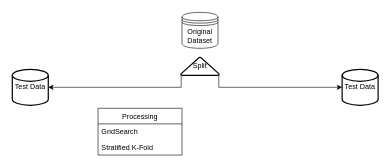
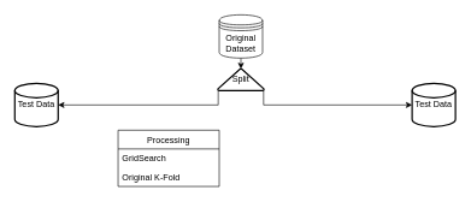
+ <mxCell id="3" style="edgeStyle=orthogonalEdgeStyle;rounded=0;orthogonalLoop=1;jettySize=auto;html=1;exitX=0.5;exitY=1;exitDx=0;exitDy=0;entryX=0.5;entryY=0;entryDx=0;entryDy=0;entryPerimeter=0;" parent="1" source="4" target="8" edge="1"><mxGeometry relative="1" as="geometry" /></mxCell>
- <mxCell id="11" value="Stratified K-Fold" style="text;strokeColor=none;fillColor=none;align=left;verticalAlign=top;spacingLeft=4;spacingRight=4;overflow=hidden;rotatable=0;points=[[0,0.5],[1,0.5]];portConstraint=eastwest;" vertex="1" parent="9"><mxGeometry y="52" width="140" height="26" as="geometry" /></mxCell>
+ <mxCell id="11" value="Original K-Fold" style="text;strokeColor=none;fillColor=none;align=left;verticalAlign=top;spacingLeft=4;spacingRight=4;overflow=hidden;rotatable=0;points=[[0,0.5],[1,0.5]];portConstraint=eastwest;" vertex="1" parent="9"><mxGeometry y="52" width="140" height="26" as="geometry" /></mxCell>
